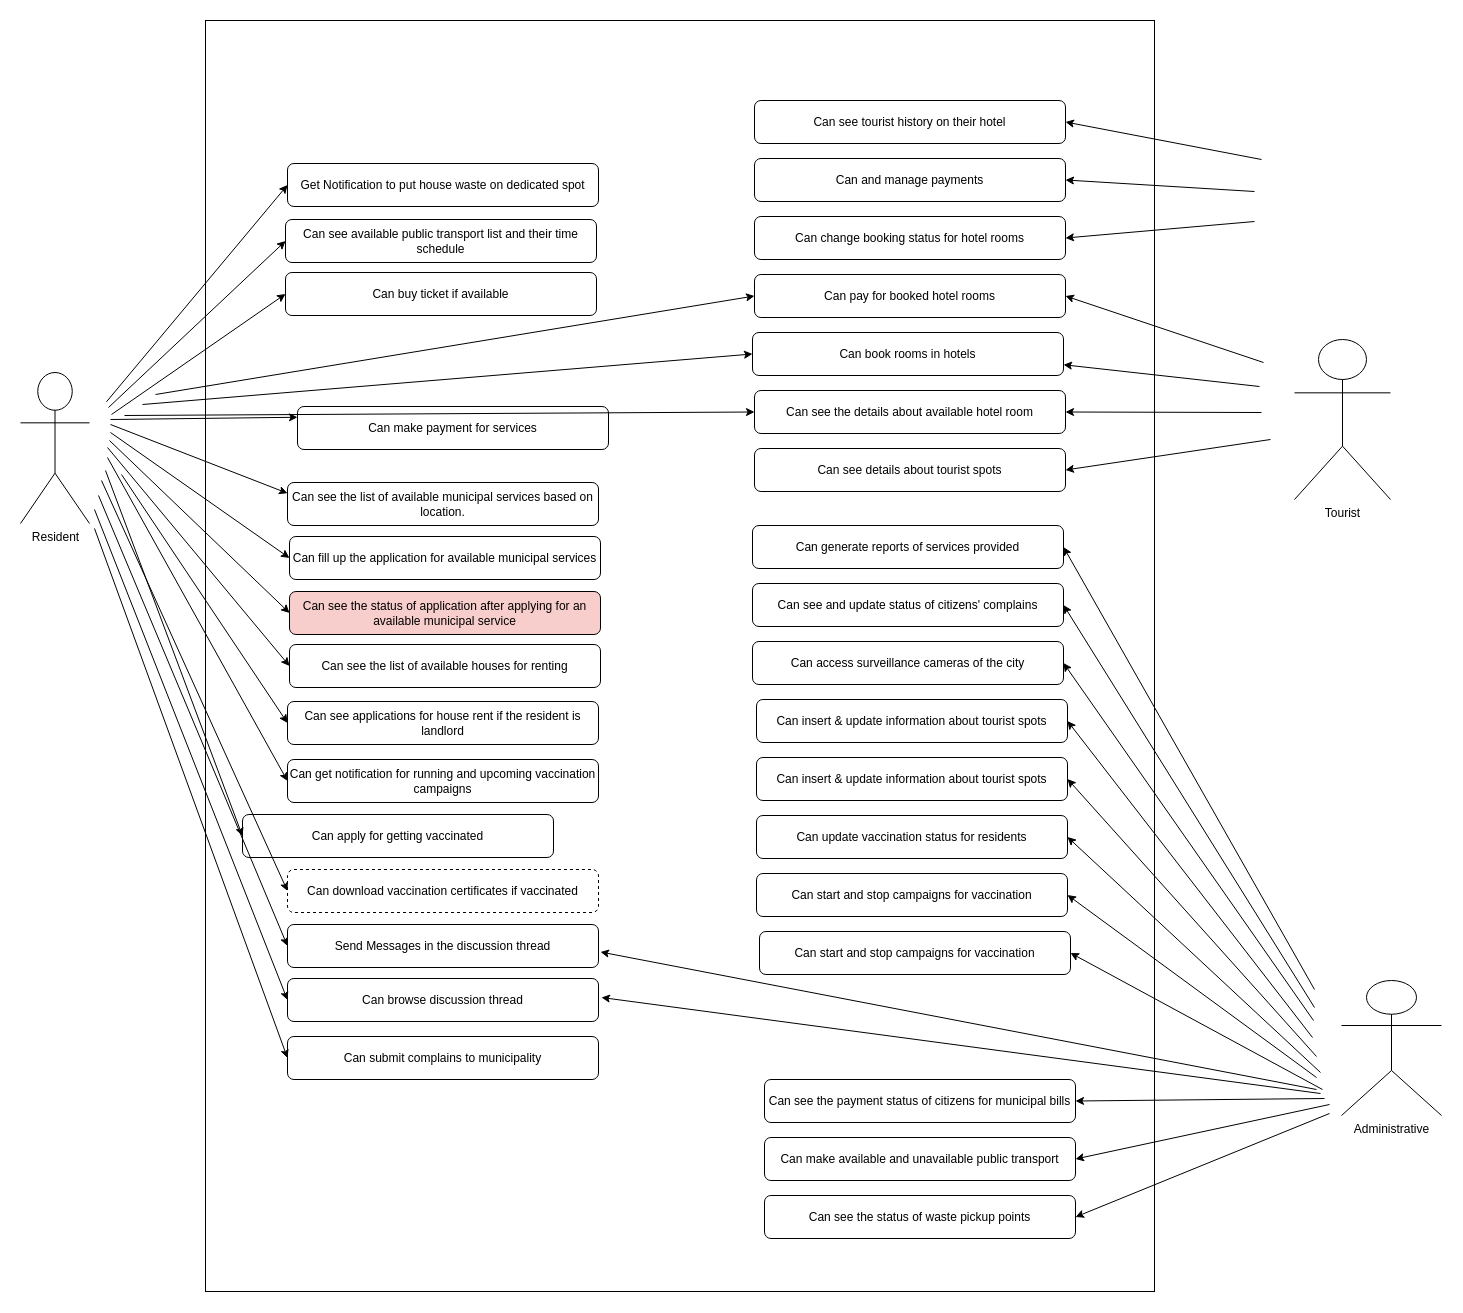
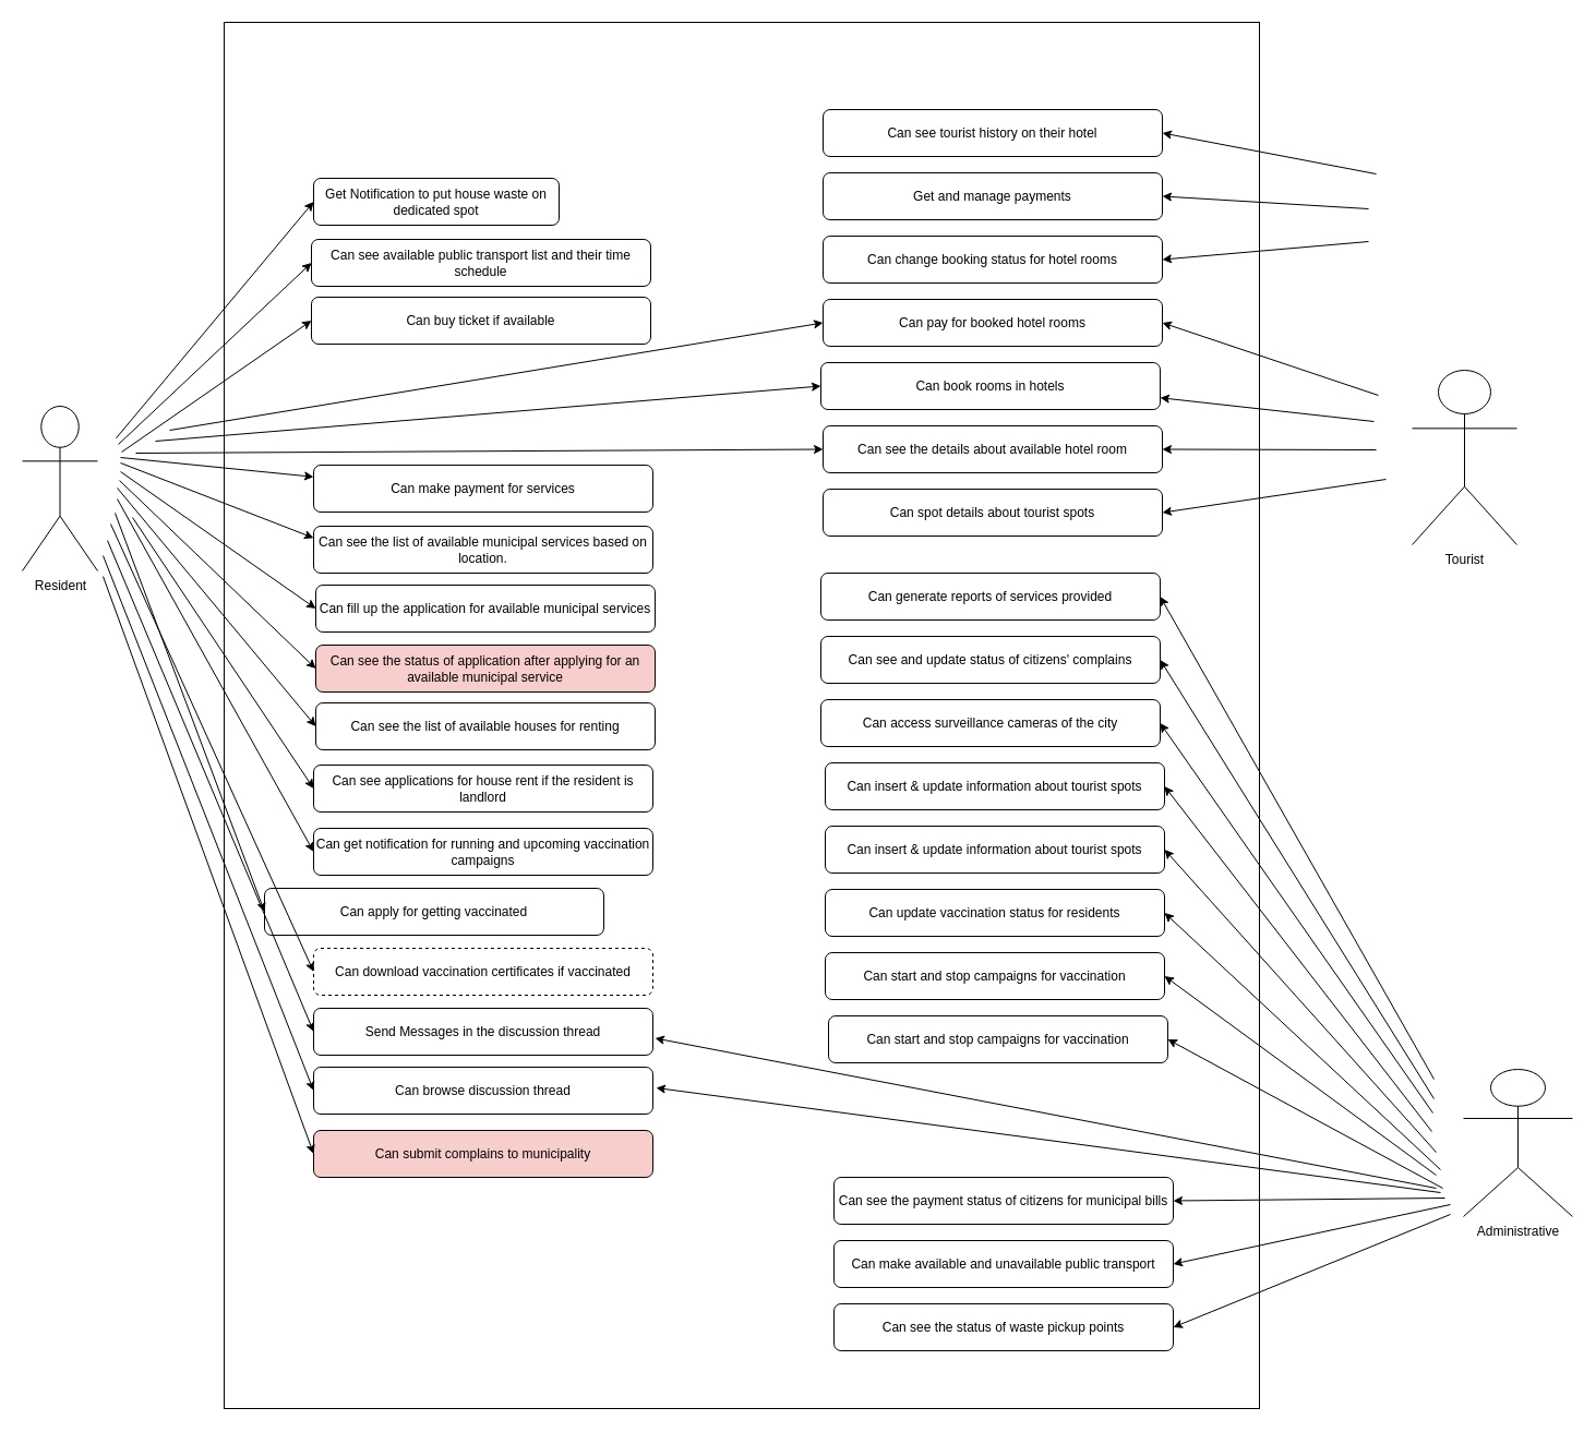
- <mxCell id="70" value="Can and manage payments" style="rounded=1;whiteSpace=wrap;html=1;" vertex="1" parent="1"><mxGeometry x="754" y="158" width="311" height="43" as="geometry" /></mxCell>
+ <mxCell id="70" value="Get and manage payments" style="rounded=1;whiteSpace=wrap;html=1;" vertex="1" parent="1"><mxGeometry x="754" y="158" width="311" height="43" as="geometry" /></mxCell>
- <mxCell id="6" value="Get Notification to put house waste on dedicated spot" style="rounded=1;whiteSpace=wrap;html=1;" vertex="1" parent="1"><mxGeometry x="287" y="163" width="311" height="43" as="geometry" /></mxCell>
+ <mxCell id="6" value="Get Notification to put house waste on dedicated spot" style="rounded=1;whiteSpace=wrap;html=1;" vertex="1" parent="1"><mxGeometry x="287" y="163" width="225" height="43" as="geometry" /></mxCell>
- <mxCell id="11" value="Can make payment for services" style="rounded=1;whiteSpace=wrap;html=1;" vertex="1" parent="1"><mxGeometry x="297" y="406" width="311" height="43" as="geometry" /></mxCell>
+ <mxCell id="11" value="Can make payment for services" style="rounded=1;whiteSpace=wrap;html=1;" vertex="1" parent="1"><mxGeometry x="287" y="426" width="311" height="43" as="geometry" /></mxCell>
- <mxCell id="59" value="Can see details about tourist spots" style="rounded=1;whiteSpace=wrap;html=1;" vertex="1" parent="1"><mxGeometry x="754" y="448" width="311" height="43" as="geometry" /></mxCell>
+ <mxCell id="59" value="Can spot details about tourist spots" style="rounded=1;whiteSpace=wrap;html=1;" vertex="1" parent="1"><mxGeometry x="754" y="448" width="311" height="43" as="geometry" /></mxCell>
- <mxCell id="31" value="Can submit complains to municipality" style="rounded=1;whiteSpace=wrap;html=1;" vertex="1" parent="1"><mxGeometry x="287" y="1036" width="311" height="43" as="geometry" /></mxCell>
+ <mxCell id="31" value="Can submit complains to municipality" style="rounded=1;whiteSpace=wrap;html=1;fillColor=#f8cecc;" vertex="1" parent="1"><mxGeometry x="287" y="1036" width="311" height="43" as="geometry" /></mxCell>
